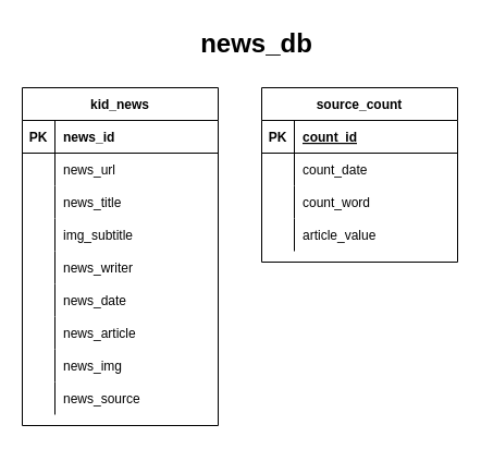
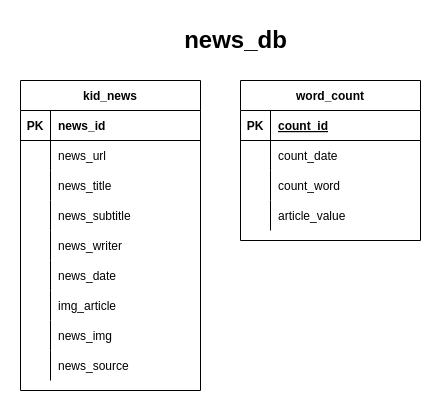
- <mxCell id="30" value="source_count" style="shape=table;startSize=30;container=1;collapsible=1;childLayout=tableLayout;fixedRows=1;rowLines=0;fontStyle=1;align=center;resizeLast=1;" vertex="1" parent="1"><mxGeometry x="240" y="80" width="180" height="160" as="geometry" /></mxCell>
+ <mxCell id="30" value="word_count" style="shape=table;startSize=30;container=1;collapsible=1;childLayout=tableLayout;fixedRows=1;rowLines=0;fontStyle=1;align=center;resizeLast=1;" vertex="1" parent="1"><mxGeometry x="240" y="80" width="180" height="160" as="geometry" /></mxCell>
- <mxCell id="14" value="img_subtitle" style="shape=partialRectangle;connectable=0;fillColor=none;top=0;left=0;bottom=0;right=0;align=left;spacingLeft=6;overflow=hidden;" vertex="1" parent="12"><mxGeometry x="30" width="150" height="30" as="geometry"><mxRectangle width="150" height="30" as="alternateBounds" /></mxGeometry></mxCell>
+ <mxCell id="14" value="news_subtitle" style="shape=partialRectangle;connectable=0;fillColor=none;top=0;left=0;bottom=0;right=0;align=left;spacingLeft=6;overflow=hidden;" vertex="1" parent="12"><mxGeometry x="30" width="150" height="30" as="geometry"><mxRectangle width="150" height="30" as="alternateBounds" /></mxGeometry></mxCell>
- <mxCell id="23" value="news_article" style="shape=partialRectangle;connectable=0;fillColor=none;top=0;left=0;bottom=0;right=0;align=left;spacingLeft=6;overflow=hidden;" vertex="1" parent="21"><mxGeometry x="30" width="150" height="30" as="geometry"><mxRectangle width="150" height="30" as="alternateBounds" /></mxGeometry></mxCell>
+ <mxCell id="23" value="img_article" style="shape=partialRectangle;connectable=0;fillColor=none;top=0;left=0;bottom=0;right=0;align=left;spacingLeft=6;overflow=hidden;" vertex="1" parent="21"><mxGeometry x="30" width="150" height="30" as="geometry"><mxRectangle width="150" height="30" as="alternateBounds" /></mxGeometry></mxCell>
